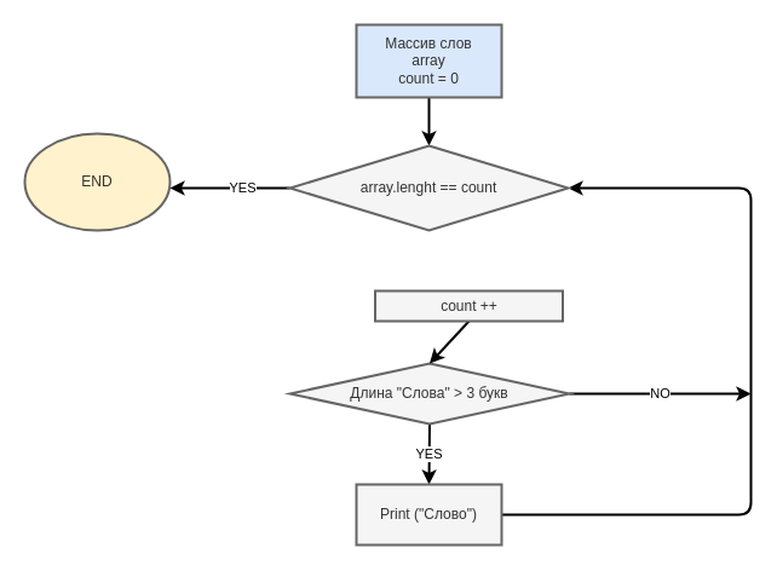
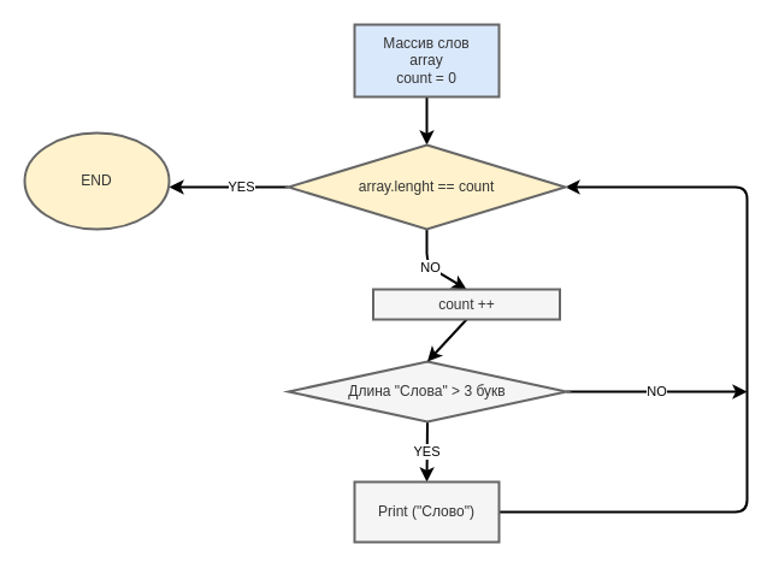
- <mxCell id="11" value="array.lenght == count" style="rhombus;whiteSpace=wrap;html=1;strokeWidth=2;fillColor=#f5f5f5;fontColor=#333333;strokeColor=#666666;" vertex="1" parent="1"><mxGeometry x="239" y="120" width="230" height="70" as="geometry" /></mxCell>
+ <mxCell id="11" value="array.lenght == count" style="rhombus;whiteSpace=wrap;html=1;strokeWidth=2;fillColor=#fff2cc;fontColor=#333333;strokeColor=#666666;" vertex="1" parent="1"><mxGeometry x="239" y="120" width="230" height="70" as="geometry" /></mxCell>
+ <mxCell id="10" value="NO" style="edgeStyle=none;html=1;exitX=0.5;exitY=1;exitDx=0;exitDy=0;entryX=0.5;entryY=0;entryDx=0;entryDy=0;strokeColor=#000000;strokeWidth=2;" edge="1" parent="1" source="11" target="13"><mxGeometry relative="1" as="geometry"><Array as="points"><mxPoint x="354" y="220" /></Array></mxGeometry></mxCell>
